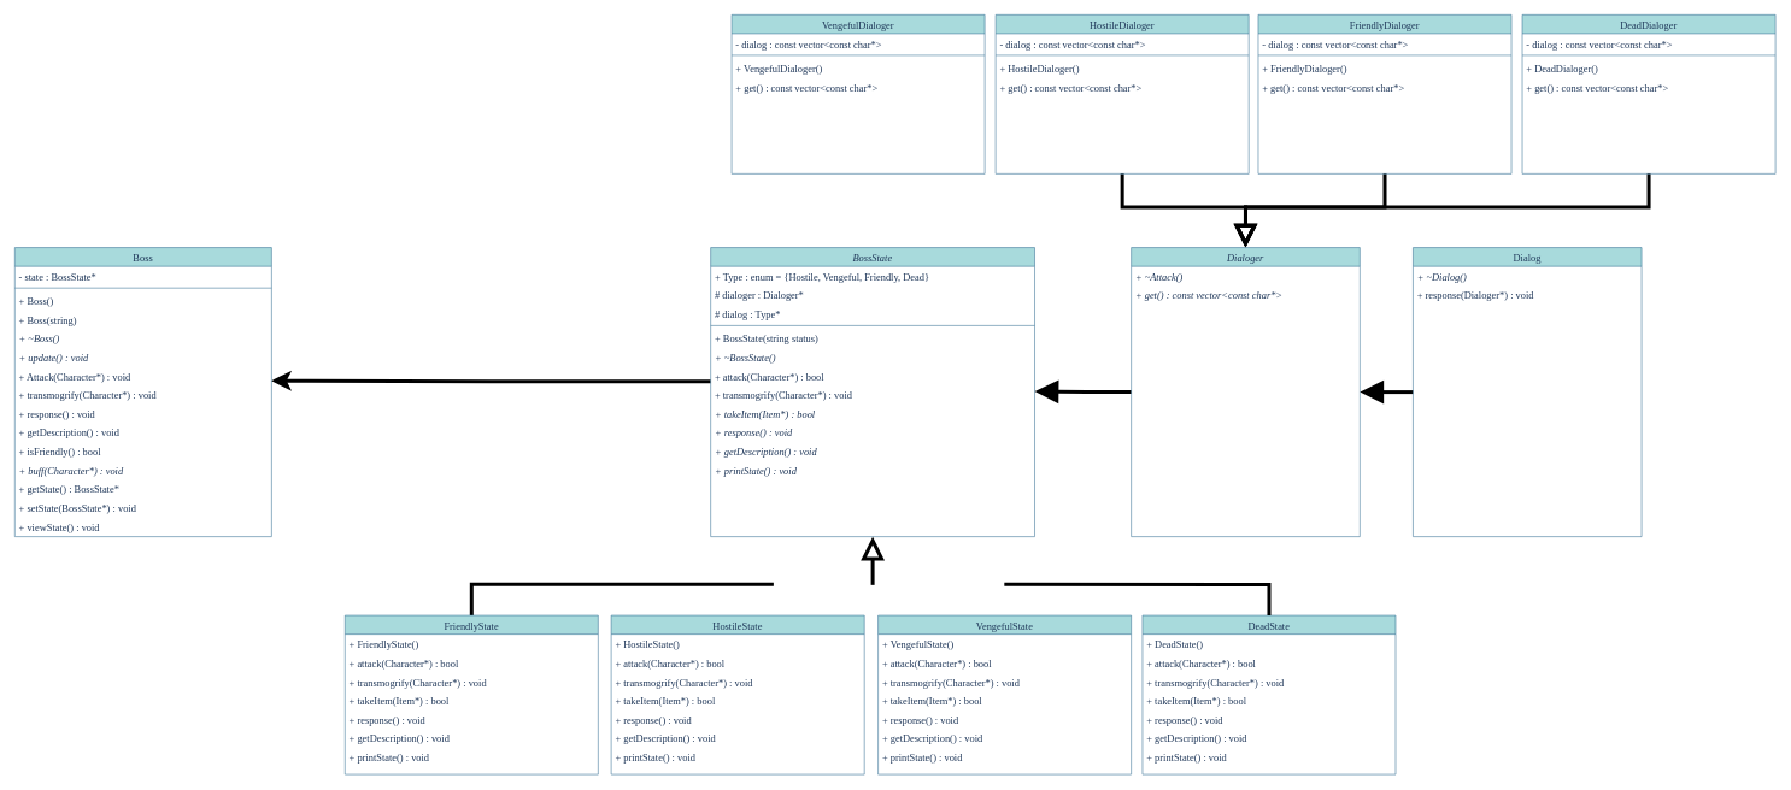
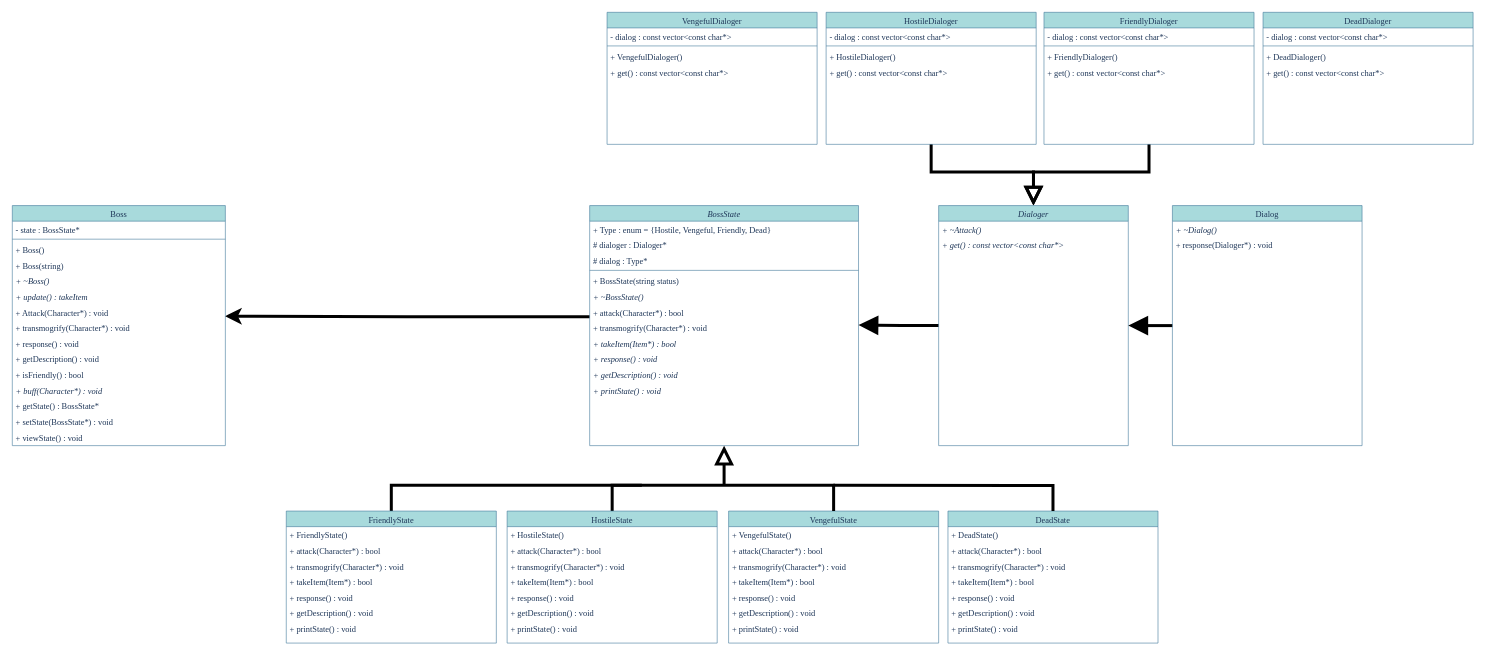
- <mxCell id="85" style="edgeStyle=orthogonalEdgeStyle;rounded=0;orthogonalLoop=1;jettySize=auto;html=1;exitX=0.5;exitY=1;exitDx=0;exitDy=0;entryX=0.5;entryY=0;entryDx=0;entryDy=0;endArrow=block;endFill=0;endSize=20;strokeWidth=5;" edge="1" parent="1" source="86" target="92"><mxGeometry relative="1" as="geometry" /></mxCell>
- <mxCell id="49" value="+ update() : void" style="text;align=left;verticalAlign=top;spacingLeft=4;spacingRight=4;overflow=hidden;rotatable=0;points=[[0,0.5],[1,0.5]];portConstraint=eastwest;fontSize=14;fontFamily=Fira Code;fontColor=#1D3557;fontStyle=2;" parent="43" vertex="1"><mxGeometry y="138" width="355" height="26" as="geometry" /></mxCell>
+ <mxCell id="49" value="+ update() : takeItem" style="text;align=left;verticalAlign=top;spacingLeft=4;spacingRight=4;overflow=hidden;rotatable=0;points=[[0,0.5],[1,0.5]];portConstraint=eastwest;fontSize=14;fontFamily=Fira Code;fontColor=#1D3557;fontStyle=2;" parent="43" vertex="1"><mxGeometry y="138" width="355" height="26" as="geometry" /></mxCell>
+ <mxCell id="33" style="edgeStyle=orthogonalEdgeStyle;rounded=0;orthogonalLoop=1;jettySize=auto;html=1;exitX=0.5;exitY=0;exitDx=0;exitDy=0;endArrow=none;endFill=0;endSize=20;strokeWidth=5;entryX=0.5;entryY=0;entryDx=0;entryDy=0;" parent="1" source="34" target="25" edge="1"><mxGeometry relative="1" as="geometry"><mxPoint x="1430" y="811" as="targetPoint" /><Array as="points"><mxPoint x="1020" y="808" /><mxPoint x="1389" y="808" /></Array></mxGeometry></mxCell>
